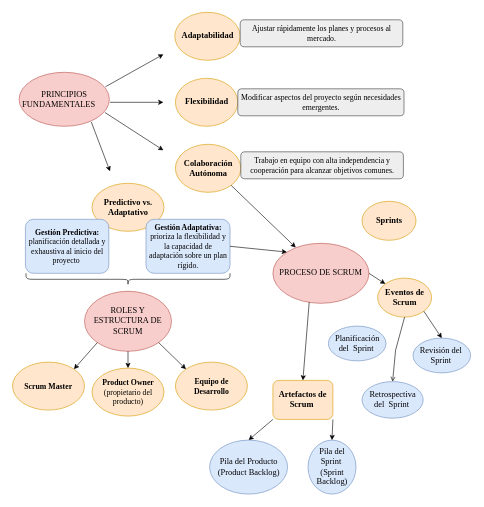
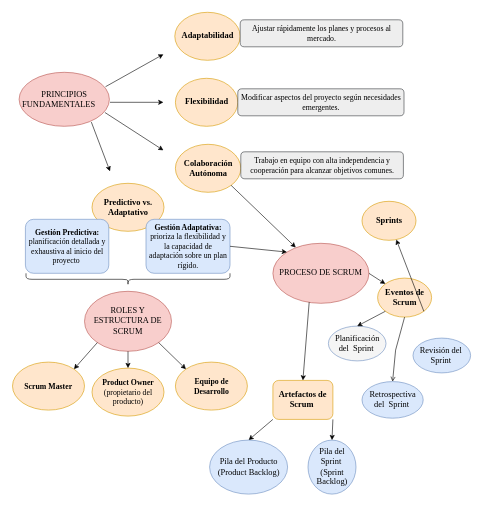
+ <mxCell id="40" value="" style="endArrow=classic;html=1;rounded=0;entryX=0.5;entryY=0;entryDx=0;entryDy=0;exitX=0;exitY=1;exitDx=0;exitDy=0;" edge="1" parent="1" source="29" target="36"><mxGeometry width="50" height="50" relative="1" as="geometry"><mxPoint x="638.5" y="510" as="sourcePoint" /><mxPoint x="661.5" y="575.5" as="targetPoint" /><Array as="points" /></mxGeometry></mxCell>
- <mxCell id="39" value="" style="endArrow=classic;html=1;rounded=0;entryX=0.5;entryY=0;entryDx=0;entryDy=0;exitX=1;exitY=1;exitDx=0;exitDy=0;" edge="1" parent="1" source="29" target="38"><mxGeometry width="50" height="50" relative="1" as="geometry"><mxPoint x="654.5" y="603" as="sourcePoint" /><mxPoint x="704.5" y="553" as="targetPoint" /></mxGeometry></mxCell>
+ <mxCell id="39" value="" style="endArrow=classic;html=1;rounded=0;exitX=1;exitY=1;exitDx=0;exitDy=0;" edge="1" parent="1" source="29" target="28"><mxGeometry width="50" height="50" relative="1" as="geometry"><mxPoint x="654.5" y="603" as="sourcePoint" /><mxPoint x="704.5" y="553" as="targetPoint" /></mxGeometry></mxCell>
- <mxCell id="36" value="Planificación del&amp;nbsp; Sprint&amp;nbsp;" style="ellipse;whiteSpace=wrap;html=1;fontFamily=Times New Roman;fontSize=14;fillColor=#dae8fc;strokeColor=#6c8ebf;" vertex="1" parent="1"><mxGeometry x="546.5" y="543" width="96" height="58" as="geometry" /></mxCell>
+ <mxCell id="36" value="Planificación del&amp;nbsp; Sprint&amp;nbsp;" style="ellipse;whiteSpace=wrap;html=1;fontFamily=Times New Roman;fontSize=14;fillColor=#f5f5f5;strokeColor=#6c8ebf;" vertex="1" parent="1"><mxGeometry x="546.5" y="543" width="96" height="58" as="geometry" /></mxCell>
